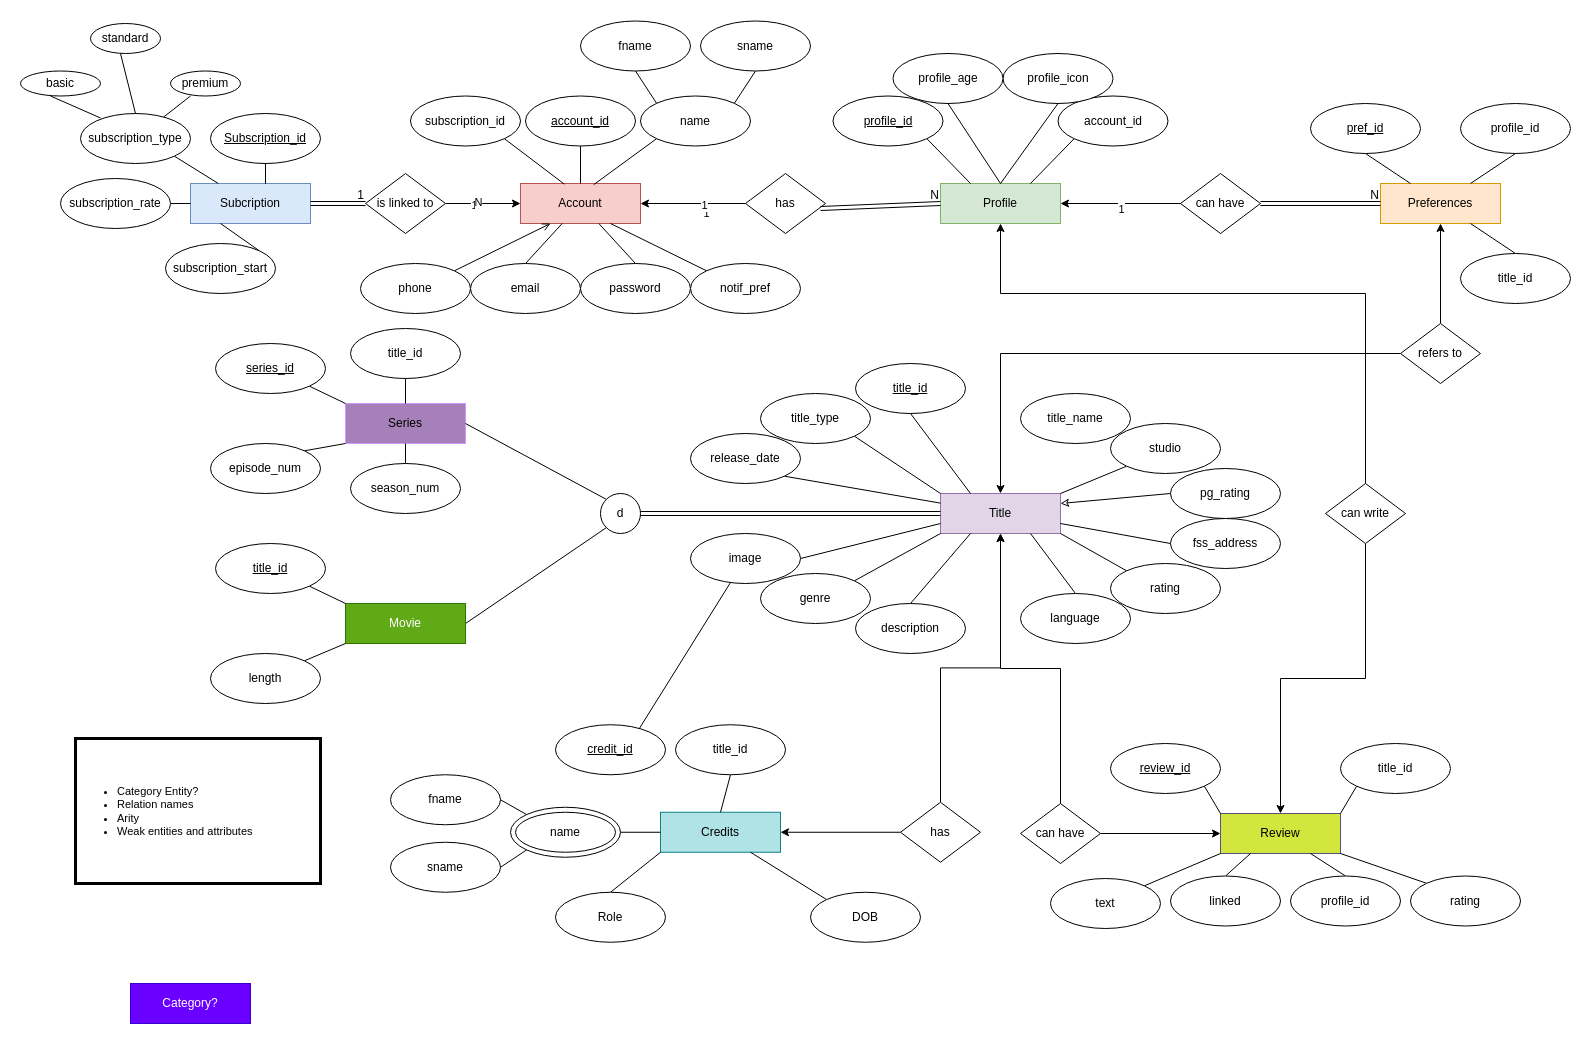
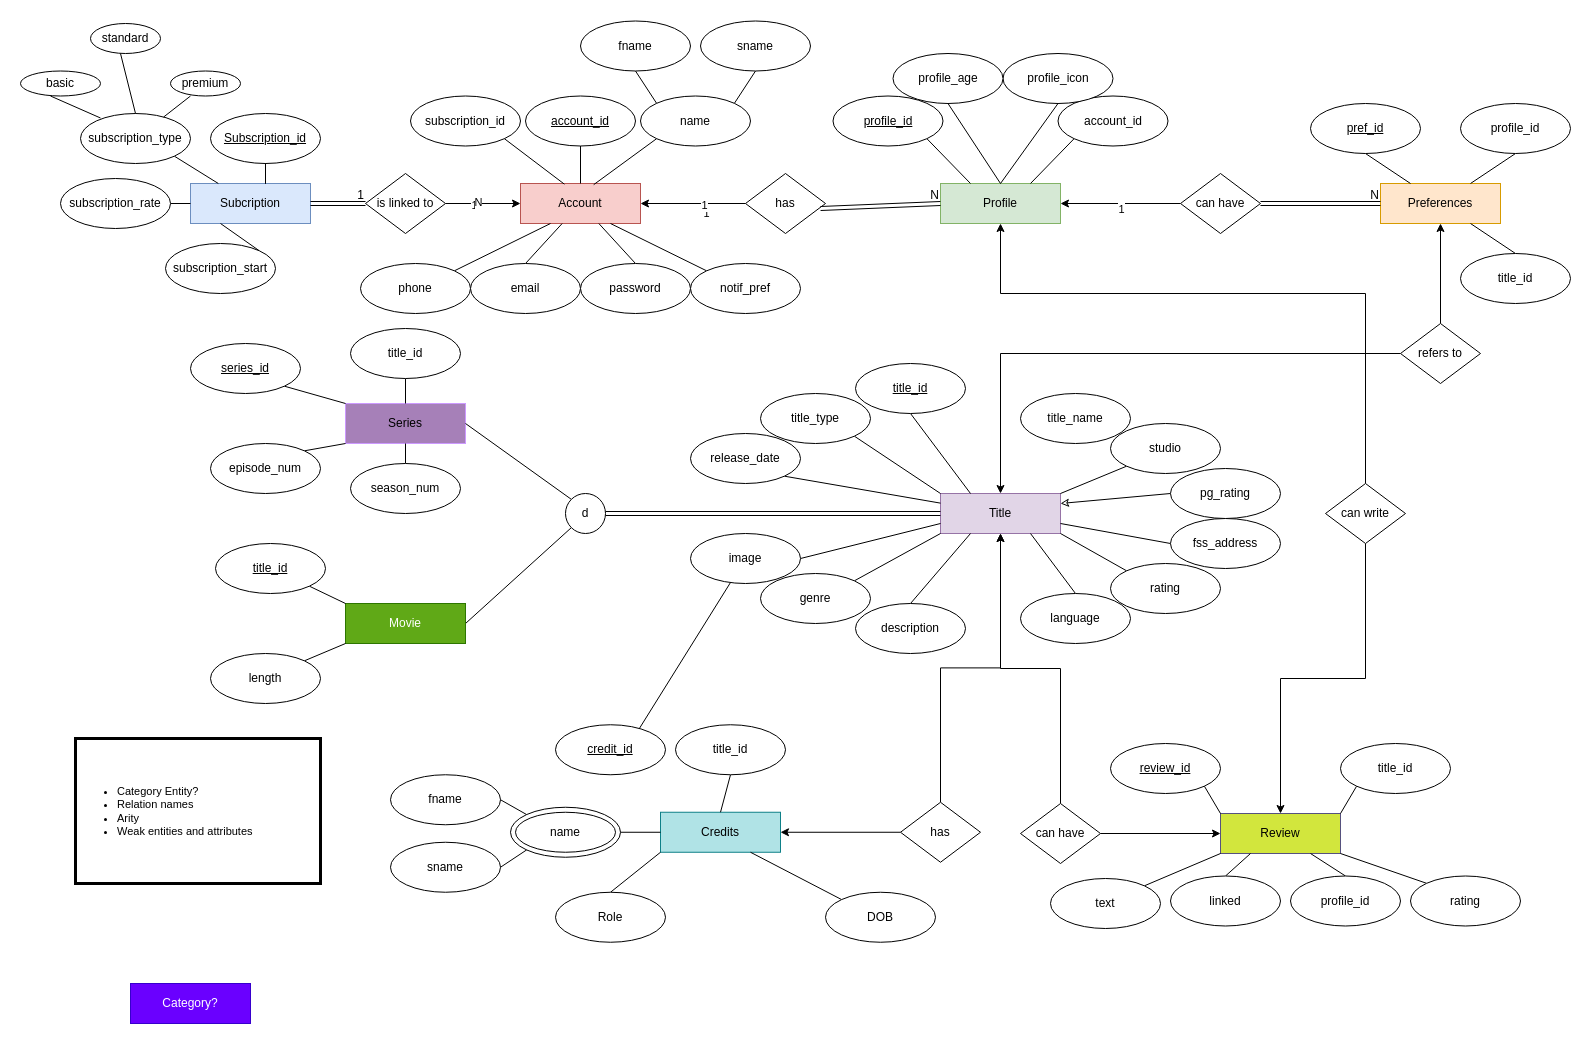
- <mxCell id="22" style="rounded=0;orthogonalLoop=1;jettySize=auto;html=1;exitX=1;exitY=0;exitDx=0;exitDy=0;entryX=0.25;entryY=1;entryDx=0;entryDy=0;endArrow=open;endFill=0;" parent="1" source="23" target="3" edge="1"><mxGeometry relative="1" as="geometry" /></mxCell>
+ <mxCell id="22" style="rounded=0;orthogonalLoop=1;jettySize=auto;html=1;exitX=1;exitY=0;exitDx=0;exitDy=0;entryX=0.25;entryY=1;entryDx=0;entryDy=0;endArrow=none;endFill=0;" parent="1" source="23" target="3" edge="1"><mxGeometry relative="1" as="geometry" /></mxCell>
- <mxCell id="115" value="&lt;u&gt;series_id&lt;/u&gt;" style="ellipse;whiteSpace=wrap;html=1;" parent="1" vertex="1"><mxGeometry x="215" y="343" width="110" height="50" as="geometry" /></mxCell>
+ <mxCell id="115" value="&lt;u&gt;series_id&lt;/u&gt;" style="ellipse;whiteSpace=wrap;html=1;" parent="1" vertex="1"><mxGeometry x="190" y="343" width="110" height="50" as="geometry" /></mxCell>
- <mxCell id="133" value="d" style="ellipse;whiteSpace=wrap;html=1;" parent="1" vertex="1"><mxGeometry x="600" y="493" width="40" height="40" as="geometry" /></mxCell>
+ <mxCell id="133" value="d" style="ellipse;whiteSpace=wrap;html=1;" parent="1" vertex="1"><mxGeometry x="565" y="493" width="40" height="40" as="geometry" /></mxCell>
- <mxCell id="72" value="DOB" style="ellipse;whiteSpace=wrap;html=1;" parent="1" vertex="1"><mxGeometry x="810" y="891.75" width="110" height="50" as="geometry" /></mxCell>
+ <mxCell id="72" value="DOB" style="ellipse;whiteSpace=wrap;html=1;" parent="1" vertex="1"><mxGeometry x="825" y="891.75" width="110" height="50" as="geometry" /></mxCell>
